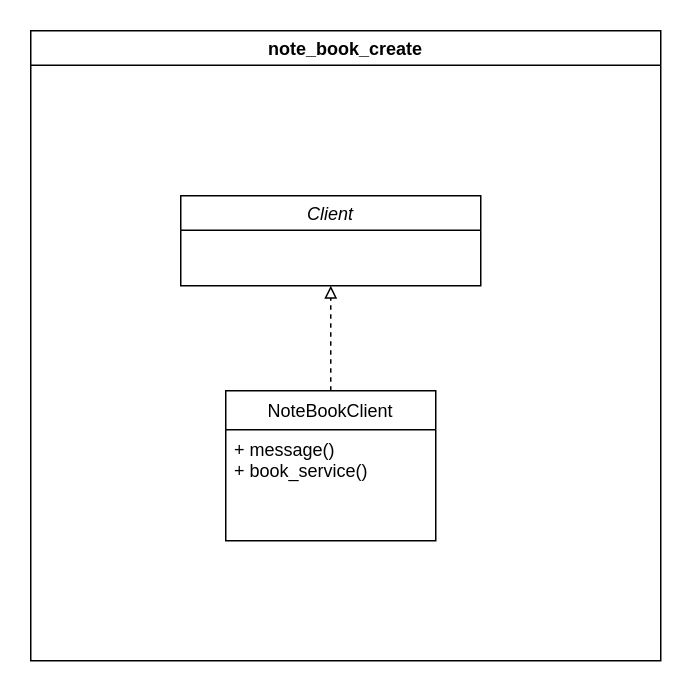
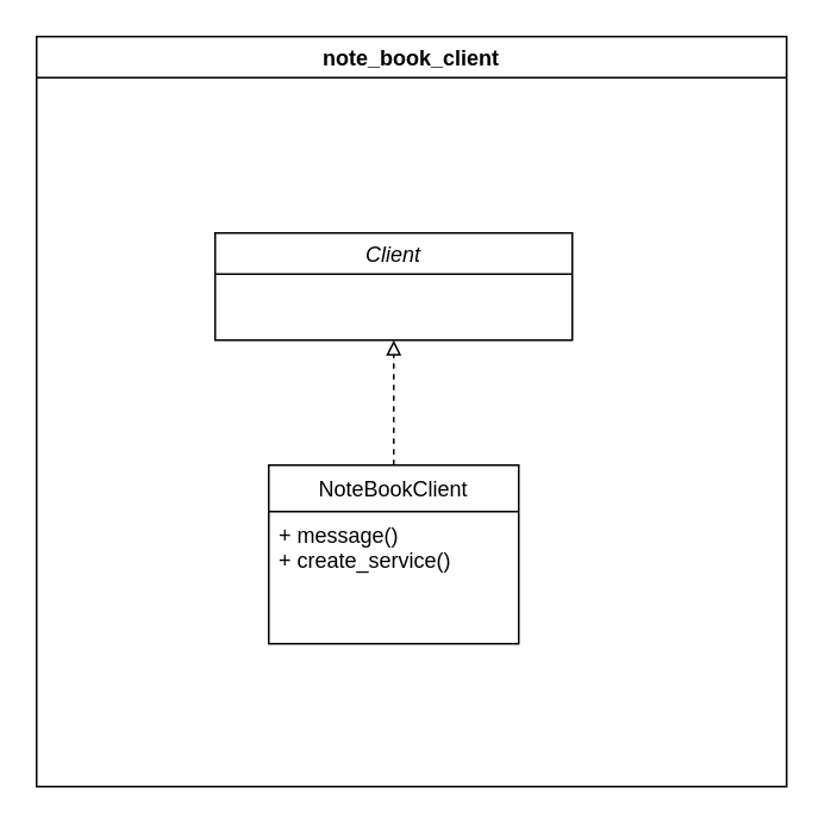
- <mxCell id="6" value="note_book_create" style="swimlane;" vertex="1" parent="1"><mxGeometry x="20" y="20" width="420" height="420" as="geometry" /></mxCell>
+ <mxCell id="6" value="note_book_client" style="swimlane;" vertex="1" parent="1"><mxGeometry x="20" y="20" width="420" height="420" as="geometry" /></mxCell>
- <mxCell id="5" value="+ message()&#10;+ book_service()" style="text;strokeColor=none;fillColor=none;align=left;verticalAlign=top;spacingLeft=4;spacingRight=4;overflow=hidden;rotatable=0;points=[[0,0.5],[1,0.5]];portConstraint=eastwest;" vertex="1" parent="4"><mxGeometry y="26" width="140" height="74" as="geometry" /></mxCell>
+ <mxCell id="5" value="+ message()&#10;+ create_service()" style="text;strokeColor=none;fillColor=none;align=left;verticalAlign=top;spacingLeft=4;spacingRight=4;overflow=hidden;rotatable=0;points=[[0,0.5],[1,0.5]];portConstraint=eastwest;" vertex="1" parent="4"><mxGeometry y="26" width="140" height="74" as="geometry" /></mxCell>
